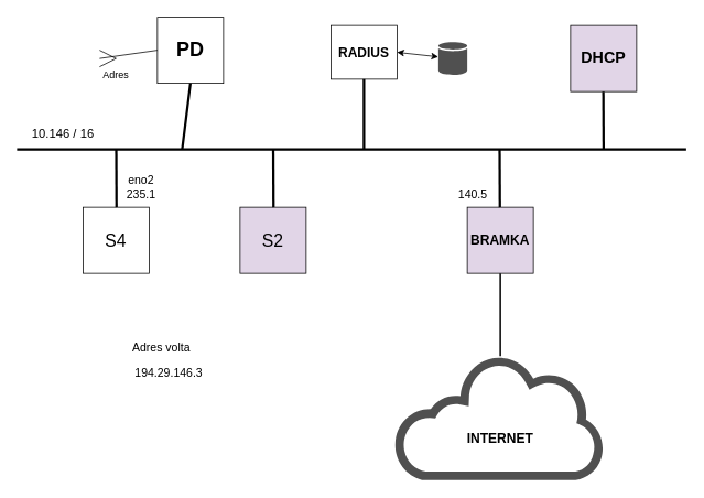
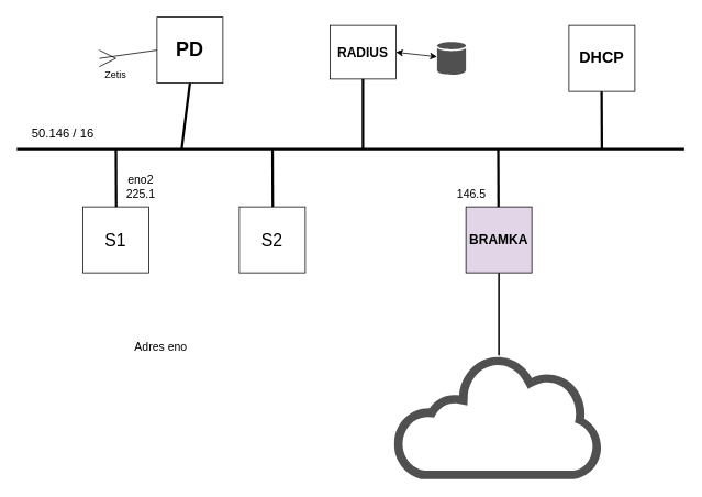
- <mxCell id="13" value="&lt;font style=&quot;font-size: 19px;&quot;&gt;&lt;b style=&quot;font-size: 19px;&quot;&gt;DHCP&lt;/b&gt;&lt;/font&gt;" style="whiteSpace=wrap;html=1;aspect=fixed;fontSize=19;fillColor=#e1d5e7;" vertex="1" parent="1"><mxGeometry x="690" y="30" width="80" height="80" as="geometry" /></mxCell>
+ <mxCell id="13" value="&lt;font style=&quot;font-size: 19px;&quot;&gt;&lt;b style=&quot;font-size: 19px;&quot;&gt;DHCP&lt;/b&gt;&lt;/font&gt;" style="whiteSpace=wrap;html=1;aspect=fixed;fontSize=19;" vertex="1" parent="1"><mxGeometry x="690" y="30" width="80" height="80" as="geometry" /></mxCell>
- <mxCell id="8" value="Adres" style="text;html=1;strokeColor=none;fillColor=none;align=center;verticalAlign=middle;whiteSpace=wrap;rounded=0;" vertex="1" parent="1"><mxGeometry x="120" y="80" width="40" height="20" as="geometry" /></mxCell>
+ <mxCell id="8" value="Zetis" style="text;html=1;strokeColor=none;fillColor=none;align=center;verticalAlign=middle;whiteSpace=wrap;rounded=0;" vertex="1" parent="1"><mxGeometry x="120" y="80" width="40" height="20" as="geometry" /></mxCell>
- <mxCell id="20" value="&lt;font style=&quot;font-size: 15px&quot;&gt;10.146 / 16&lt;/font&gt;" style="text;html=1;strokeColor=none;fillColor=none;align=center;verticalAlign=middle;whiteSpace=wrap;rounded=0;fontSize=16;" vertex="1" parent="1"><mxGeometry x="31" y="150" width="90" height="20" as="geometry" /></mxCell>
+ <mxCell id="20" value="&lt;font style=&quot;font-size: 15px&quot;&gt;50.146 / 16&lt;/font&gt;" style="text;html=1;strokeColor=none;fillColor=none;align=center;verticalAlign=middle;whiteSpace=wrap;rounded=0;fontSize=16;" vertex="1" parent="1"><mxGeometry x="31" y="150" width="90" height="20" as="geometry" /></mxCell>
- <mxCell id="23" value="&lt;span style=&quot;font-size: 14px&quot;&gt;eno2&lt;br&gt;235.1&lt;/span&gt;" style="text;html=1;strokeColor=none;fillColor=none;align=center;verticalAlign=middle;whiteSpace=wrap;rounded=0;fontSize=14;" vertex="1" parent="1"><mxGeometry x="149.5" y="210" width="41" height="30" as="geometry" /></mxCell>
+ <mxCell id="23" value="&lt;span style=&quot;font-size: 14px&quot;&gt;eno2&lt;br&gt;225.1&lt;/span&gt;" style="text;html=1;strokeColor=none;fillColor=none;align=center;verticalAlign=middle;whiteSpace=wrap;rounded=0;fontSize=14;" vertex="1" parent="1"><mxGeometry x="149.5" y="210" width="41" height="30" as="geometry" /></mxCell>
- <mxCell id="24" value="140.5" style="text;html=1;strokeColor=none;fillColor=none;align=center;verticalAlign=middle;whiteSpace=wrap;rounded=0;fontSize=14;" vertex="1" parent="1"><mxGeometry x="547.5" y="225" width="48" height="20" as="geometry" /></mxCell>
+ <mxCell id="24" value="146.5" style="text;html=1;strokeColor=none;fillColor=none;align=center;verticalAlign=middle;whiteSpace=wrap;rounded=0;fontSize=14;" vertex="1" parent="1"><mxGeometry x="547.5" y="225" width="48" height="20" as="geometry" /></mxCell>
- <mxCell id="21" value="S4" style="whiteSpace=wrap;html=1;aspect=fixed;fontSize=21;" vertex="1" parent="1"><mxGeometry x="100" y="250" width="80" height="80" as="geometry" /></mxCell>
+ <mxCell id="21" value="S1" style="whiteSpace=wrap;html=1;aspect=fixed;fontSize=21;" vertex="1" parent="1"><mxGeometry x="100" y="250" width="80" height="80" as="geometry" /></mxCell>
- <mxCell id="26" value="S2" style="whiteSpace=wrap;html=1;aspect=fixed;fontSize=21;fillColor=#e1d5e7;" vertex="1" parent="1"><mxGeometry x="290" y="250" width="80" height="80" as="geometry" /></mxCell>
+ <mxCell id="26" value="S2" style="whiteSpace=wrap;html=1;aspect=fixed;fontSize=21;" vertex="1" parent="1"><mxGeometry x="290" y="250" width="80" height="80" as="geometry" /></mxCell>
- <mxCell id="28" value="Adres volta" style="text;html=1;strokeColor=none;fillColor=none;align=center;verticalAlign=middle;whiteSpace=wrap;rounded=0;fontSize=14;" vertex="1" parent="1"><mxGeometry x="130" y="410" width="130" height="20" as="geometry" /></mxCell>
+ <mxCell id="28" value="Adres eno" style="text;html=1;strokeColor=none;fillColor=none;align=center;verticalAlign=middle;whiteSpace=wrap;rounded=0;fontSize=14;" vertex="1" parent="1"><mxGeometry x="130" y="410" width="130" height="20" as="geometry" /></mxCell>
- <mxCell id="25" value="194.29.146.3" style="text;html=1;strokeColor=none;fillColor=none;align=center;verticalAlign=middle;whiteSpace=wrap;rounded=0;fontSize=14;" vertex="1" parent="1"><mxGeometry x="160" y="440" width="88" height="20" as="geometry" /></mxCell>
- <mxCell id="18" value="INTERNET" style="text;html=1;strokeColor=none;fillColor=none;align=center;verticalAlign=middle;whiteSpace=wrap;rounded=0;fontSize=16;fontStyle=1;autosize=0;noLabel=0;" vertex="1" parent="1"><mxGeometry x="585" y="520" width="40" height="20" as="geometry" /></mxCell>
